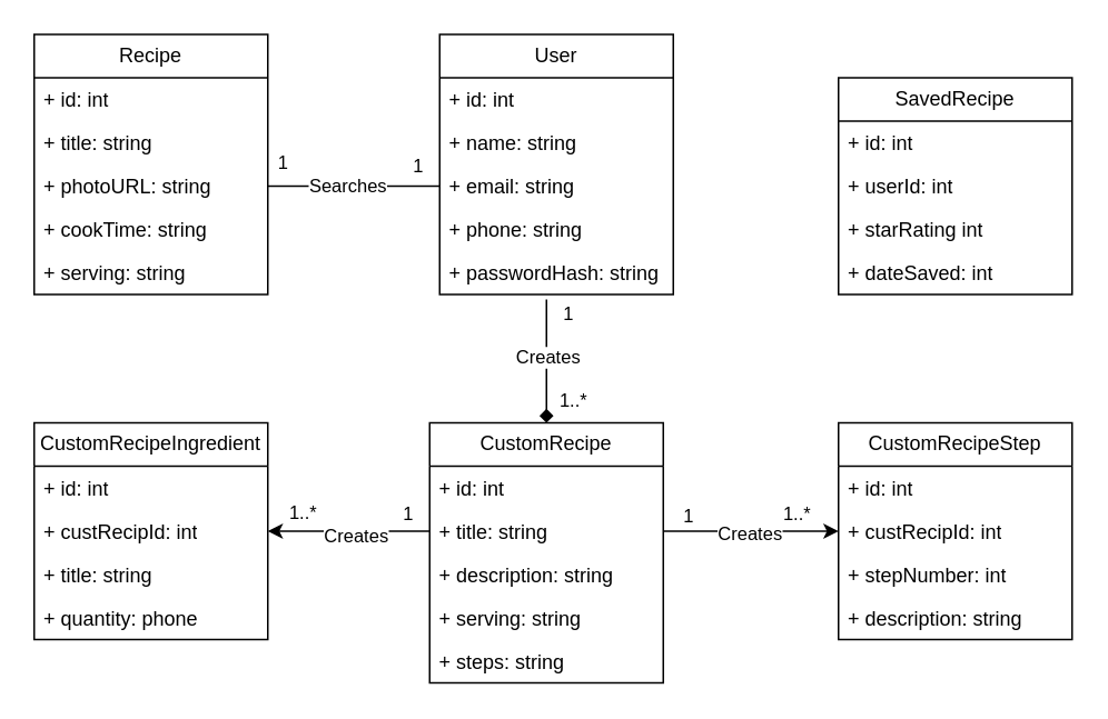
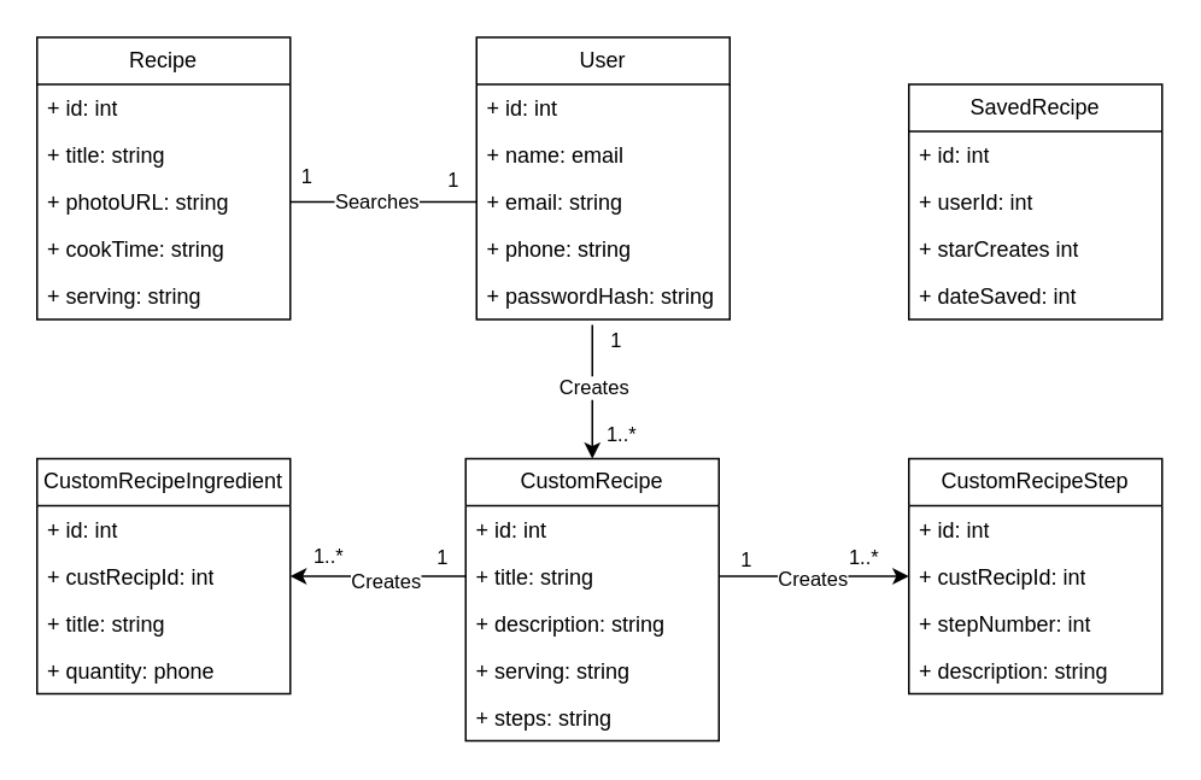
- <mxCell id="4" value="+ name: string" style="text;strokeColor=none;fillColor=none;align=left;verticalAlign=top;spacingLeft=4;spacingRight=4;overflow=hidden;rotatable=0;points=[[0,0.5],[1,0.5]];portConstraint=eastwest;whiteSpace=wrap;html=1;" parent="2" vertex="1"><mxGeometry y="52" width="140" height="26" as="geometry" /></mxCell>
+ <mxCell id="4" value="+ name: email" style="text;strokeColor=none;fillColor=none;align=left;verticalAlign=top;spacingLeft=4;spacingRight=4;overflow=hidden;rotatable=0;points=[[0,0.5],[1,0.5]];portConstraint=eastwest;whiteSpace=wrap;html=1;" parent="2" vertex="1"><mxGeometry y="52" width="140" height="26" as="geometry" /></mxCell>
- <mxCell id="11" value="+ star&lt;span style=&quot;background-color: transparent; color: light-dark(rgb(0, 0, 0), rgb(255, 255, 255));&quot;&gt;Rating int&lt;/span&gt;" style="text;strokeColor=none;fillColor=none;align=left;verticalAlign=top;spacingLeft=4;spacingRight=4;overflow=hidden;rotatable=0;points=[[0,0.5],[1,0.5]];portConstraint=eastwest;whiteSpace=wrap;html=1;" parent="8" vertex="1"><mxGeometry y="78" width="140" height="26" as="geometry" /></mxCell>
+ <mxCell id="11" value="+ star&lt;span style=&quot;background-color: transparent; color: light-dark(rgb(0, 0, 0), rgb(255, 255, 255));&quot;&gt;Creates int&lt;/span&gt;" style="text;strokeColor=none;fillColor=none;align=left;verticalAlign=top;spacingLeft=4;spacingRight=4;overflow=hidden;rotatable=0;points=[[0,0.5],[1,0.5]];portConstraint=eastwest;whiteSpace=wrap;html=1;" parent="8" vertex="1"><mxGeometry y="78" width="140" height="26" as="geometry" /></mxCell>
- <mxCell id="39" value="" style="endArrow=diamond;html=1;rounded=0;exitX=0.457;exitY=1.115;exitDx=0;exitDy=0;exitPerimeter=0;entryX=0.5;entryY=0;entryDx=0;entryDy=0;" edge="1" parent="1" source="7" target="19"><mxGeometry width="50" height="50" relative="1" as="geometry"><mxPoint x="511" y="340" as="sourcePoint" /><mxPoint x="561" y="290" as="targetPoint" /></mxGeometry></mxCell>
+ <mxCell id="39" value="" style="endArrow=classic;html=1;rounded=0;exitX=0.457;exitY=1.115;exitDx=0;exitDy=0;exitPerimeter=0;entryX=0.5;entryY=0;entryDx=0;entryDy=0;" edge="1" parent="1" source="7" target="19"><mxGeometry width="50" height="50" relative="1" as="geometry"><mxPoint x="511" y="340" as="sourcePoint" /><mxPoint x="561" y="290" as="targetPoint" /></mxGeometry></mxCell>
